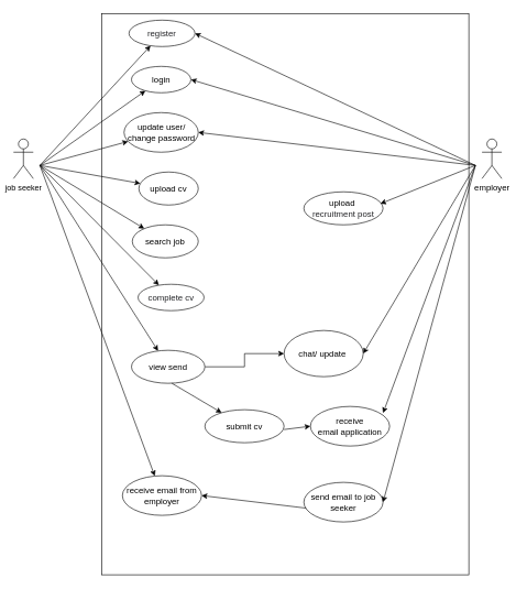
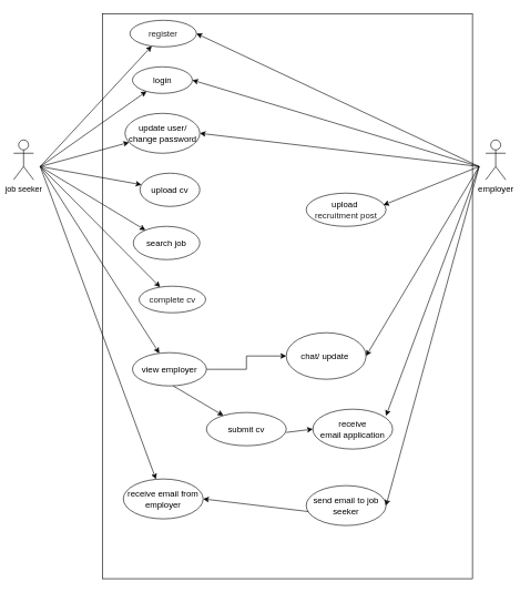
- <mxCell id="18" value="view send" style="ellipse;whiteSpace=wrap;html=1;fontSize=13;" vertex="1" parent="1"><mxGeometry x="198.75" y="530" width="111.25" height="50" as="geometry" /></mxCell>
+ <mxCell id="18" value="view employer" style="ellipse;whiteSpace=wrap;html=1;fontSize=13;" vertex="1" parent="1"><mxGeometry x="198.75" y="530" width="111.25" height="50" as="geometry" /></mxCell>
